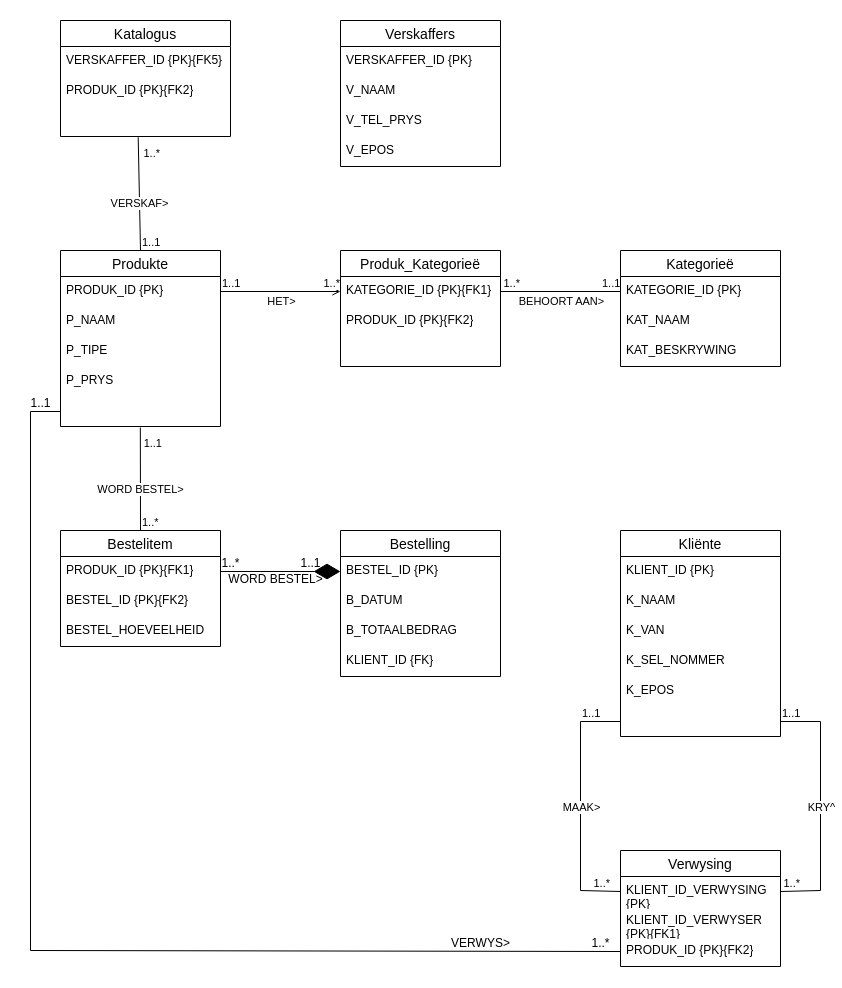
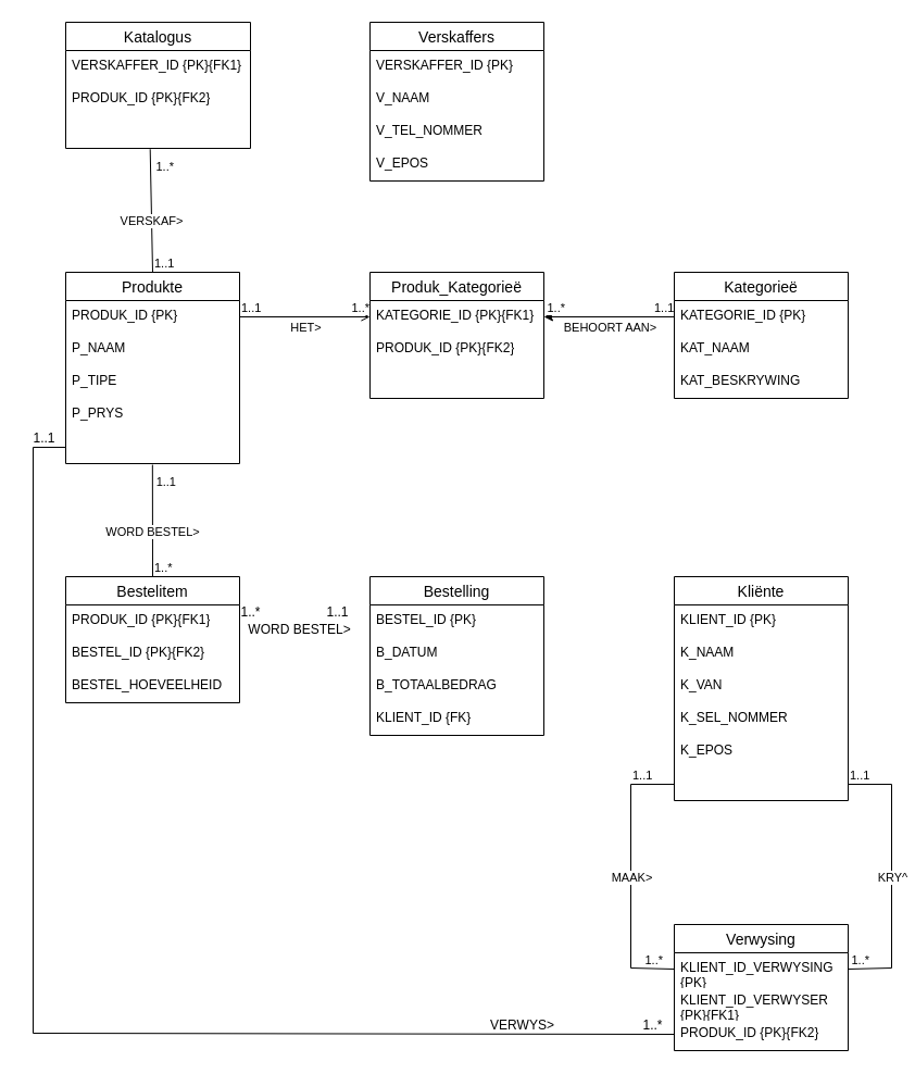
- <mxCell id="30" value="VERSKAFFER_ID {PK}{FK5}" style="text;strokeColor=none;fillColor=none;spacingLeft=4;spacingRight=4;overflow=hidden;rotatable=0;points=[[0,0.5],[1,0.5]];portConstraint=eastwest;fontSize=12;whiteSpace=wrap;html=1;" parent="29" vertex="1"><mxGeometry y="26" width="170" height="30" as="geometry" /></mxCell>
+ <mxCell id="30" value="VERSKAFFER_ID {PK}{FK1}" style="text;strokeColor=none;fillColor=none;spacingLeft=4;spacingRight=4;overflow=hidden;rotatable=0;points=[[0,0.5],[1,0.5]];portConstraint=eastwest;fontSize=12;whiteSpace=wrap;html=1;" parent="29" vertex="1"><mxGeometry y="26" width="170" height="30" as="geometry" /></mxCell>
- <mxCell id="27" value="V_TEL_PRYS" style="text;strokeColor=none;fillColor=none;spacingLeft=4;spacingRight=4;overflow=hidden;rotatable=0;points=[[0,0.5],[1,0.5]];portConstraint=eastwest;fontSize=12;whiteSpace=wrap;html=1;" parent="24" vertex="1"><mxGeometry y="86" width="160" height="30" as="geometry" /></mxCell>
+ <mxCell id="27" value="V_TEL_NOMMER" style="text;strokeColor=none;fillColor=none;spacingLeft=4;spacingRight=4;overflow=hidden;rotatable=0;points=[[0,0.5],[1,0.5]];portConstraint=eastwest;fontSize=12;whiteSpace=wrap;html=1;" parent="24" vertex="1"><mxGeometry y="86" width="160" height="30" as="geometry" /></mxCell>
- <mxCell id="20" value="" style="endArrow=none;html=1;rounded=0;startFill=0;exitX=0;exitY=0.5;exitDx=0;exitDy=0;entryX=1;entryY=0.5;entryDx=0;entryDy=0;" parent="1" source="13" target="17" edge="1"><mxGeometry relative="1" as="geometry"><mxPoint x="230" y="261" as="sourcePoint" /><mxPoint x="350" y="261" as="targetPoint" /></mxGeometry></mxCell>
+ <mxCell id="20" value="" style="endArrow=classic;html=1;rounded=0;startFill=0;exitX=0;exitY=0.5;exitDx=0;exitDy=0;entryX=1;entryY=0.5;entryDx=0;entryDy=0;" parent="1" source="13" target="17" edge="1"><mxGeometry relative="1" as="geometry"><mxPoint x="230" y="261" as="sourcePoint" /><mxPoint x="350" y="261" as="targetPoint" /></mxGeometry></mxCell>
- <mxCell id="71" value="" style="endArrow=diamondThin;endFill=1;endSize=24;html=1;rounded=0;exitX=1;exitY=0.5;exitDx=0;exitDy=0;entryX=0;entryY=0.5;entryDx=0;entryDy=0;" edge="1" parent="1" source="50" target="38"><mxGeometry width="160" relative="1" as="geometry"><mxPoint x="200" y="670" as="sourcePoint" /><mxPoint x="360" y="670" as="targetPoint" /></mxGeometry></mxCell>
